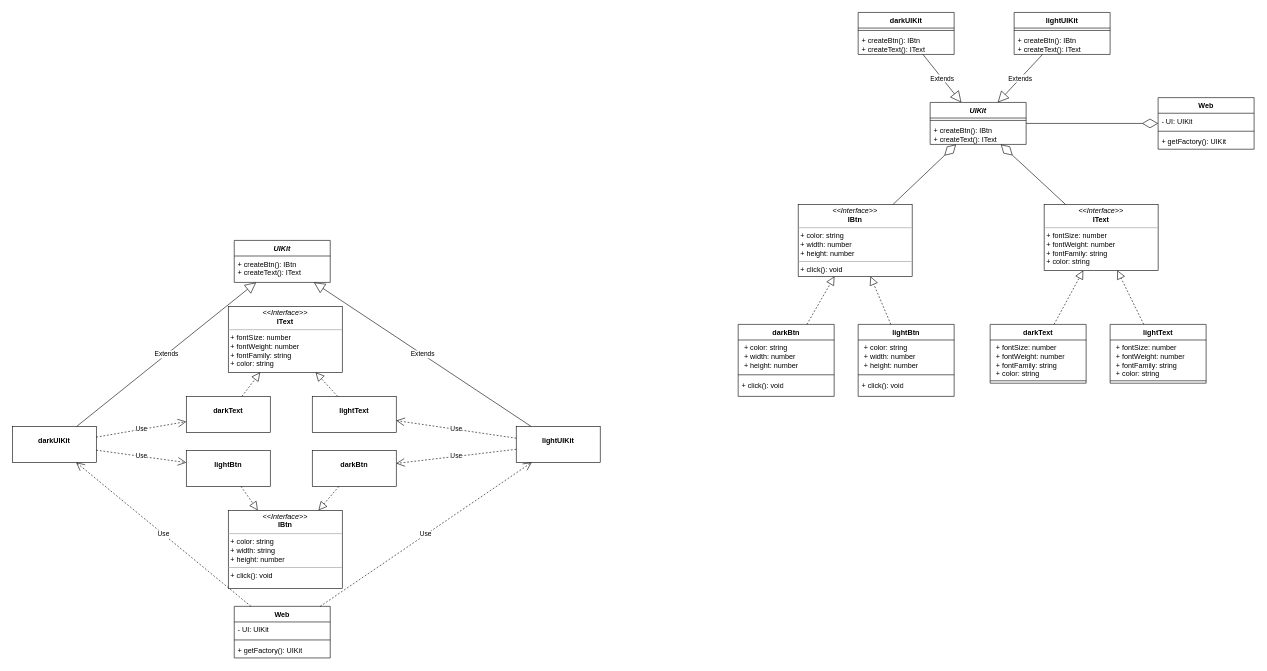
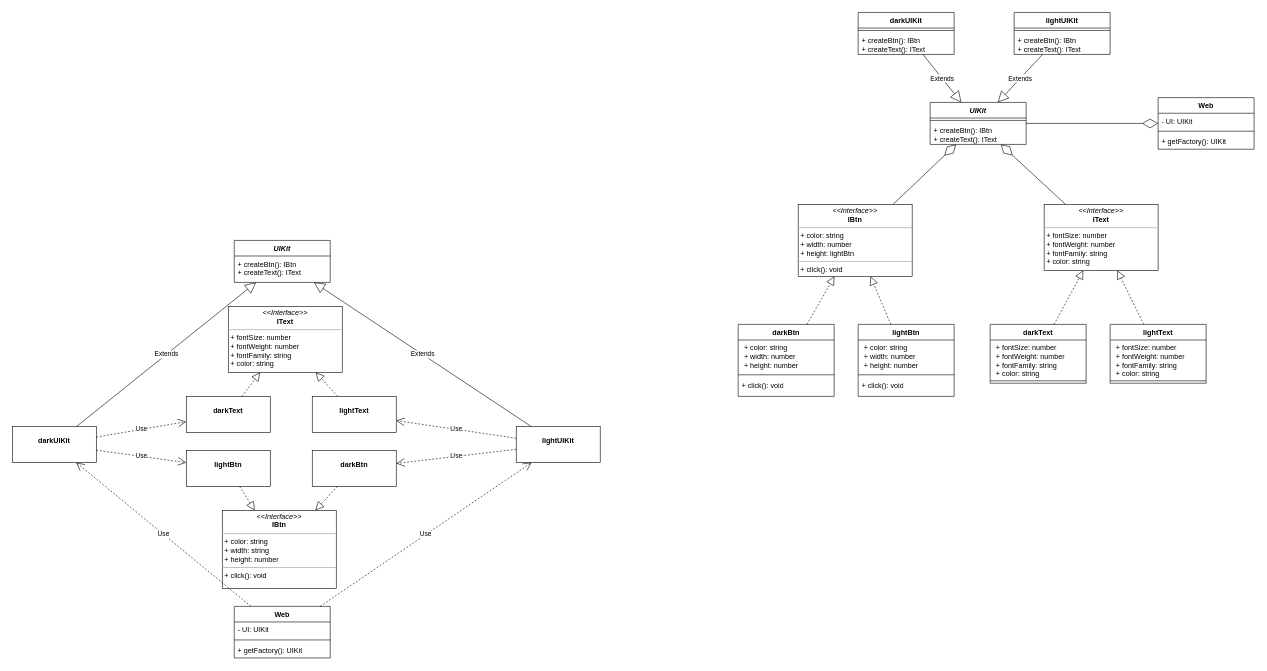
- <mxCell id="28" value="&lt;p style=&quot;margin:0px;margin-top:4px;text-align:center;&quot;&gt;&lt;i&gt;&amp;lt;&amp;lt;Interface&amp;gt;&amp;gt;&lt;/i&gt;&lt;br&gt;&lt;b&gt;IBtn&lt;/b&gt;&lt;/p&gt;&lt;hr size=&quot;1&quot;&gt;&lt;p style=&quot;margin:0px;margin-left:4px;&quot;&gt;+ color: string&lt;br&gt;+ width: number&lt;/p&gt;&lt;p style=&quot;margin:0px;margin-left:4px;&quot;&gt;+ height: number&lt;/p&gt;&lt;hr size=&quot;1&quot;&gt;&lt;p style=&quot;margin:0px;margin-left:4px;&quot;&gt;+ click(): void&lt;br&gt;&lt;/p&gt;" style="verticalAlign=top;align=left;overflow=fill;fontSize=12;fontFamily=Helvetica;html=1;whiteSpace=wrap;" vertex="1" parent="1"><mxGeometry x="1330" y="340" width="190" height="120" as="geometry" /></mxCell>
+ <mxCell id="28" value="&lt;p style=&quot;margin:0px;margin-top:4px;text-align:center;&quot;&gt;&lt;i&gt;&amp;lt;&amp;lt;Interface&amp;gt;&amp;gt;&lt;/i&gt;&lt;br&gt;&lt;b&gt;IBtn&lt;/b&gt;&lt;/p&gt;&lt;hr size=&quot;1&quot;&gt;&lt;p style=&quot;margin:0px;margin-left:4px;&quot;&gt;+ color: string&lt;br&gt;+ width: number&lt;/p&gt;&lt;p style=&quot;margin:0px;margin-left:4px;&quot;&gt;+ height: lightBtn&lt;/p&gt;&lt;hr size=&quot;1&quot;&gt;&lt;p style=&quot;margin:0px;margin-left:4px;&quot;&gt;+ click(): void&lt;br&gt;&lt;/p&gt;" style="verticalAlign=top;align=left;overflow=fill;fontSize=12;fontFamily=Helvetica;html=1;whiteSpace=wrap;" vertex="1" parent="1"><mxGeometry x="1330" y="340" width="190" height="120" as="geometry" /></mxCell>
- <mxCell id="2" value="&lt;p style=&quot;margin:0px;margin-top:4px;text-align:center;&quot;&gt;&lt;i&gt;&amp;lt;&amp;lt;Interface&amp;gt;&amp;gt;&lt;/i&gt;&lt;br&gt;&lt;b&gt;IBtn&lt;/b&gt;&lt;/p&gt;&lt;hr size=&quot;1&quot;&gt;&lt;p style=&quot;margin:0px;margin-left:4px;&quot;&gt;+ color: string&lt;br&gt;+ width: string&lt;/p&gt;&lt;p style=&quot;margin:0px;margin-left:4px;&quot;&gt;+ height: number&lt;/p&gt;&lt;hr size=&quot;1&quot;&gt;&lt;p style=&quot;margin:0px;margin-left:4px;&quot;&gt;+ click(): void&lt;br&gt;&lt;/p&gt;" style="verticalAlign=top;align=left;overflow=fill;fontSize=12;fontFamily=Helvetica;html=1;whiteSpace=wrap;" parent="1" vertex="1"><mxGeometry x="380" y="850" width="190" height="130" as="geometry" /></mxCell>
+ <mxCell id="2" value="&lt;p style=&quot;margin:0px;margin-top:4px;text-align:center;&quot;&gt;&lt;i&gt;&amp;lt;&amp;lt;Interface&amp;gt;&amp;gt;&lt;/i&gt;&lt;br&gt;&lt;b&gt;IBtn&lt;/b&gt;&lt;/p&gt;&lt;hr size=&quot;1&quot;&gt;&lt;p style=&quot;margin:0px;margin-left:4px;&quot;&gt;+ color: string&lt;br&gt;+ width: string&lt;/p&gt;&lt;p style=&quot;margin:0px;margin-left:4px;&quot;&gt;+ height: number&lt;/p&gt;&lt;hr size=&quot;1&quot;&gt;&lt;p style=&quot;margin:0px;margin-left:4px;&quot;&gt;+ click(): void&lt;br&gt;&lt;/p&gt;" style="verticalAlign=top;align=left;overflow=fill;fontSize=12;fontFamily=Helvetica;html=1;whiteSpace=wrap;" parent="1" vertex="1"><mxGeometry x="370" y="850" width="190" height="130" as="geometry" /></mxCell>
